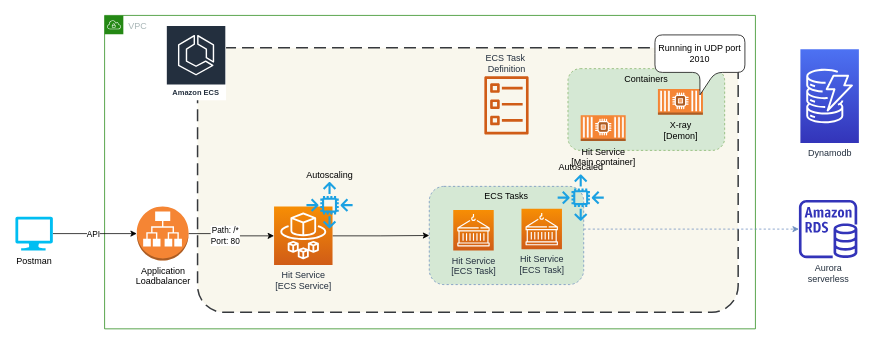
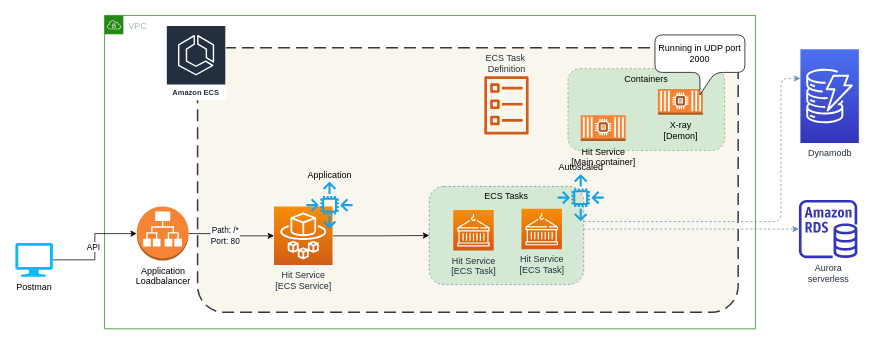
- <mxCell id="24" value="Running in UDP port 2010" style="shape=callout;whiteSpace=wrap;html=1;perimeter=calloutPerimeter;rounded=1;" vertex="1" parent="1"><mxGeometry x="873" y="46" width="120" height="80" as="geometry" /></mxCell>
+ <mxCell id="24" value="Running in UDP port 2000" style="shape=callout;whiteSpace=wrap;html=1;perimeter=calloutPerimeter;rounded=1;" vertex="1" parent="1"><mxGeometry x="873" y="46" width="120" height="80" as="geometry" /></mxCell>
- <mxCell id="16" value="&lt;font color=&quot;#000000&quot;&gt;Autoscaling&lt;/font&gt;" style="outlineConnect=0;fillColor=#1ba1e2;strokeColor=#006EAF;dashed=0;verticalLabelPosition=top;verticalAlign=bottom;align=center;html=1;fontSize=12;fontStyle=0;aspect=fixed;pointerEvents=1;shape=mxgraph.aws4.auto_scaling2;rounded=1;labelPosition=center;fontColor=#ffffff;" vertex="1" parent="1"><mxGeometry x="408" y="242" width="62" height="62" as="geometry" /></mxCell>
+ <mxCell id="16" value="&lt;font color=&quot;#000000&quot;&gt;Application&lt;/font&gt;" style="outlineConnect=0;fillColor=#1ba1e2;strokeColor=#006EAF;dashed=0;verticalLabelPosition=top;verticalAlign=bottom;align=center;html=1;fontSize=12;fontStyle=0;aspect=fixed;pointerEvents=1;shape=mxgraph.aws4.auto_scaling2;rounded=1;labelPosition=center;fontColor=#ffffff;" vertex="1" parent="1"><mxGeometry x="408" y="242" width="62" height="62" as="geometry" /></mxCell>
+ <mxCell id="8" style="edgeStyle=orthogonalEdgeStyle;orthogonalLoop=1;jettySize=auto;html=1;dashed=1;rounded=1;strokeWidth=1;fillColor=#dae8fc;strokeColor=#6c8ebf;" edge="1" parent="1" source="9" target="26"><mxGeometry relative="1" as="geometry"><Array as="points"><mxPoint x="1041" y="295" /><mxPoint x="1041" y="104" /></Array></mxGeometry></mxCell>
- <mxCell id="20" value="Postman" style="verticalLabelPosition=bottom;html=1;verticalAlign=top;align=center;strokeColor=none;fillColor=#00BEF2;shape=mxgraph.azure.computer;pointerEvents=1;" vertex="1" parent="1"><mxGeometry x="20" y="288.5" width="50" height="45" as="geometry" /></mxCell>
+ <mxCell id="20" value="Postman" style="verticalLabelPosition=bottom;html=1;verticalAlign=top;align=center;strokeColor=none;fillColor=#00BEF2;shape=mxgraph.azure.computer;pointerEvents=1;" vertex="1" parent="1"><mxGeometry x="20" y="323.5" width="50" height="45" as="geometry" /></mxCell>
